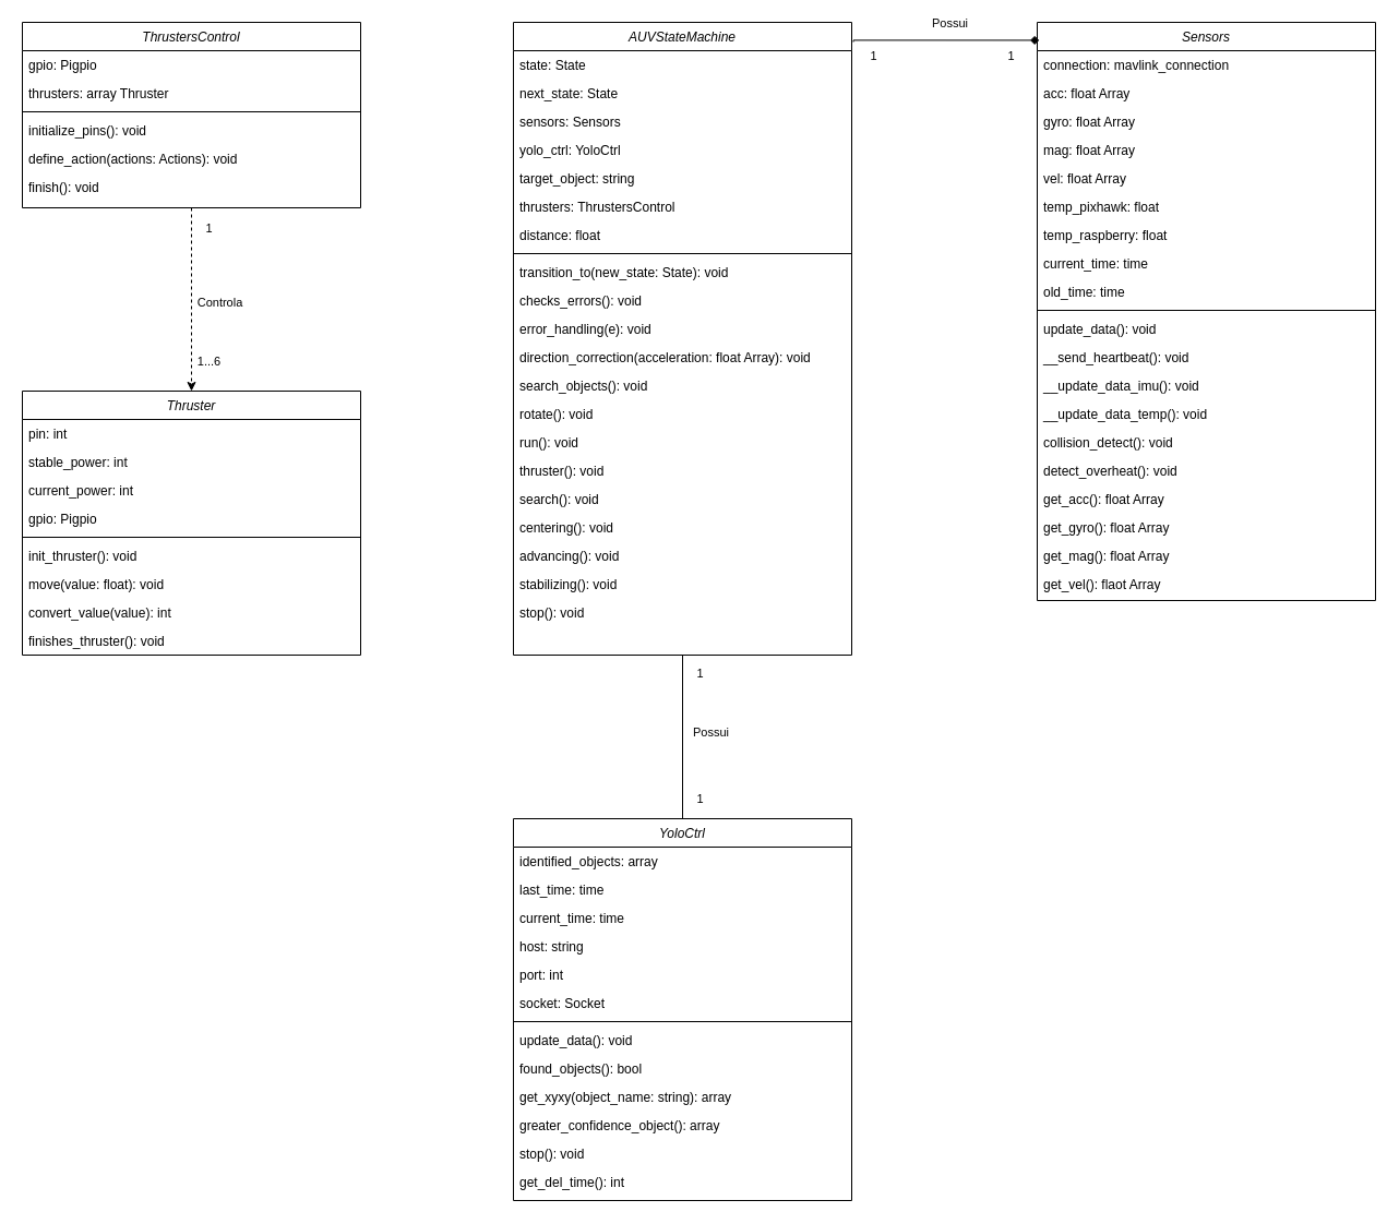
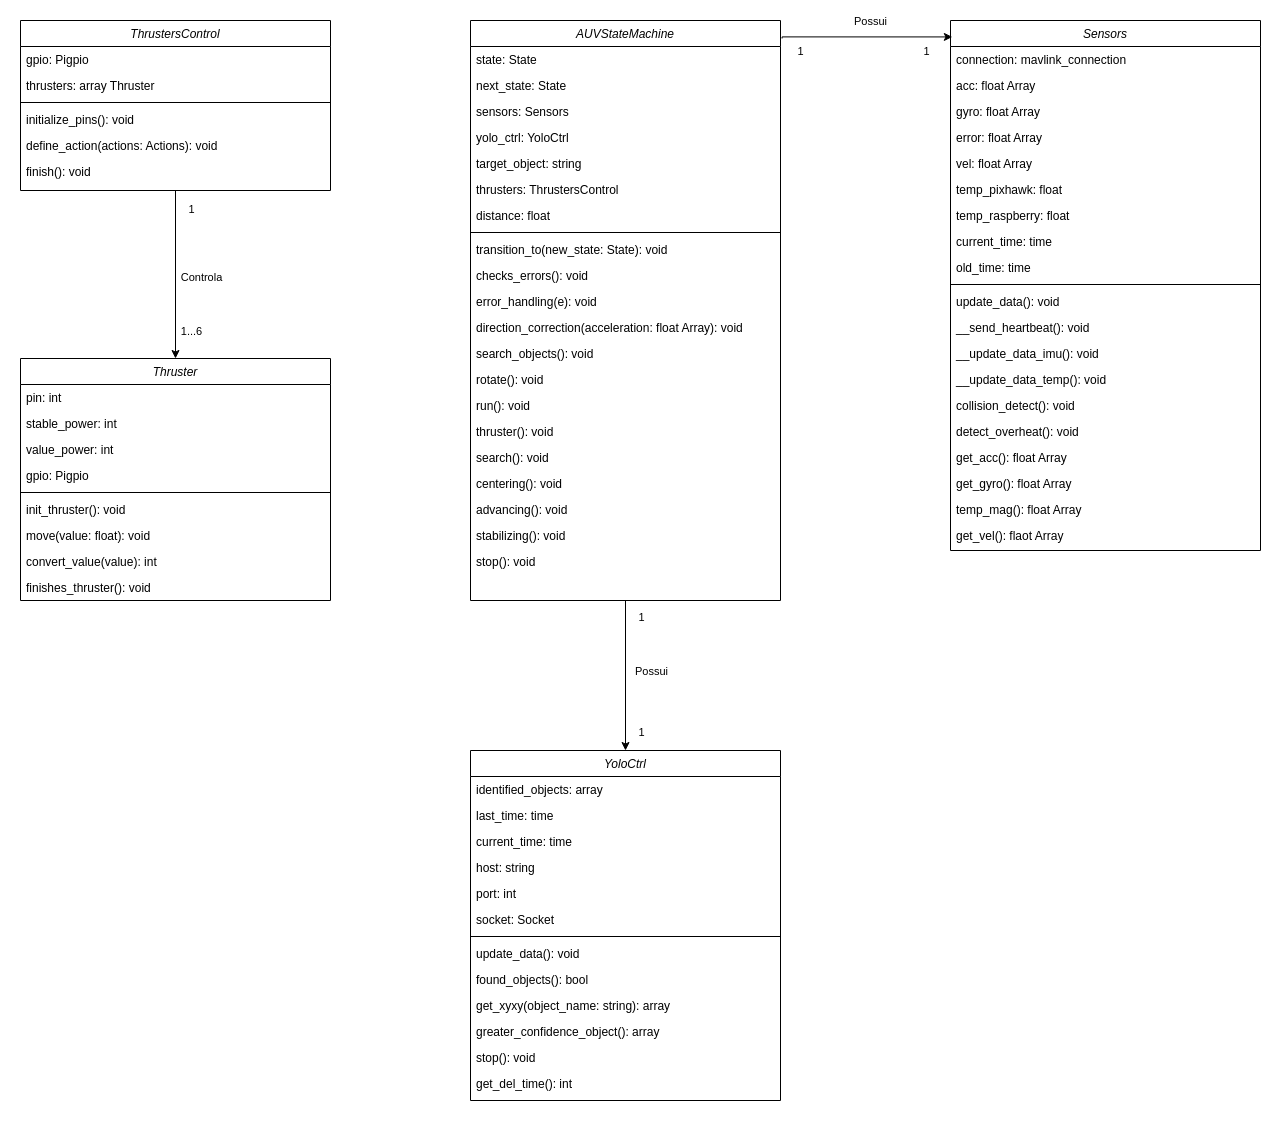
- <mxCell id="84" style="edgeStyle=orthogonalEdgeStyle;rounded=0;orthogonalLoop=1;jettySize=auto;html=1;entryX=0.006;entryY=0.031;entryDx=0;entryDy=0;exitX=1.005;exitY=0.031;exitDx=0;exitDy=0;exitPerimeter=0;entryPerimeter=0;endArrow=diamond;" edge="1" parent="1" source="6" target="28"><mxGeometry relative="1" as="geometry"><mxPoint x="690" y="-16.96" as="sourcePoint" /><mxPoint x="780" y="-80" as="targetPoint" /><Array as="points"><mxPoint x="782" y="36" /></Array></mxGeometry></mxCell>
+ <mxCell id="84" style="edgeStyle=orthogonalEdgeStyle;rounded=0;orthogonalLoop=1;jettySize=auto;html=1;entryX=0.006;entryY=0.031;entryDx=0;entryDy=0;exitX=1.005;exitY=0.031;exitDx=0;exitDy=0;exitPerimeter=0;entryPerimeter=0;" edge="1" parent="1" source="6" target="28"><mxGeometry relative="1" as="geometry"><mxPoint x="690" y="-16.96" as="sourcePoint" /><mxPoint x="780" y="-80" as="targetPoint" /><Array as="points"><mxPoint x="782" y="36" /></Array></mxGeometry></mxCell>
- <mxCell id="32" value="mag: float Array" style="text;align=left;verticalAlign=top;spacingLeft=4;spacingRight=4;overflow=hidden;rotatable=0;points=[[0,0.5],[1,0.5]];portConstraint=eastwest;rounded=0;shadow=0;html=0;" parent="28" vertex="1"><mxGeometry y="104" width="310" height="26" as="geometry" /></mxCell>
+ <mxCell id="32" value="error: float Array" style="text;align=left;verticalAlign=top;spacingLeft=4;spacingRight=4;overflow=hidden;rotatable=0;points=[[0,0.5],[1,0.5]];portConstraint=eastwest;rounded=0;shadow=0;html=0;" parent="28" vertex="1"><mxGeometry y="104" width="310" height="26" as="geometry" /></mxCell>
- <mxCell id="49" value="" style="edgeStyle=orthogonalEdgeStyle;rounded=0;orthogonalLoop=1;jettySize=auto;html=1;dashed=1;" edge="1" parent="1" source="53" target="60"><mxGeometry relative="1" as="geometry" /></mxCell>
+ <mxCell id="49" value="" style="edgeStyle=orthogonalEdgeStyle;rounded=0;orthogonalLoop=1;jettySize=auto;html=1;" edge="1" parent="1" source="53" target="60"><mxGeometry relative="1" as="geometry" /></mxCell>
- <mxCell id="63" value="current_power: int" style="text;align=left;verticalAlign=top;spacingLeft=4;spacingRight=4;overflow=hidden;rotatable=0;points=[[0,0.5],[1,0.5]];portConstraint=eastwest;rounded=0;shadow=0;html=0;" vertex="1" parent="60"><mxGeometry y="78" width="310" height="26" as="geometry" /></mxCell>
+ <mxCell id="63" value="value_power: int" style="text;align=left;verticalAlign=top;spacingLeft=4;spacingRight=4;overflow=hidden;rotatable=0;points=[[0,0.5],[1,0.5]];portConstraint=eastwest;rounded=0;shadow=0;html=0;" vertex="1" parent="60"><mxGeometry y="78" width="310" height="26" as="geometry" /></mxCell>
- <mxCell id="47" value="get_mag(): float Array" style="text;align=left;verticalAlign=top;spacingLeft=4;spacingRight=4;overflow=hidden;rotatable=0;points=[[0,0.5],[1,0.5]];portConstraint=eastwest;" parent="28" vertex="1"><mxGeometry y="476" width="310" height="26" as="geometry" /></mxCell>
+ <mxCell id="47" value="temp_mag(): float Array" style="text;align=left;verticalAlign=top;spacingLeft=4;spacingRight=4;overflow=hidden;rotatable=0;points=[[0,0.5],[1,0.5]];portConstraint=eastwest;" parent="28" vertex="1"><mxGeometry y="476" width="310" height="26" as="geometry" /></mxCell>
- <mxCell id="2" value="" style="edgeStyle=orthogonalEdgeStyle;rounded=0;orthogonalLoop=1;jettySize=auto;html=1;endArrow=none;" edge="1" parent="1" source="6" target="70"><mxGeometry relative="1" as="geometry" /></mxCell>
+ <mxCell id="2" value="" style="edgeStyle=orthogonalEdgeStyle;rounded=0;orthogonalLoop=1;jettySize=auto;html=1;" edge="1" parent="1" source="6" target="70"><mxGeometry relative="1" as="geometry" /></mxCell>
